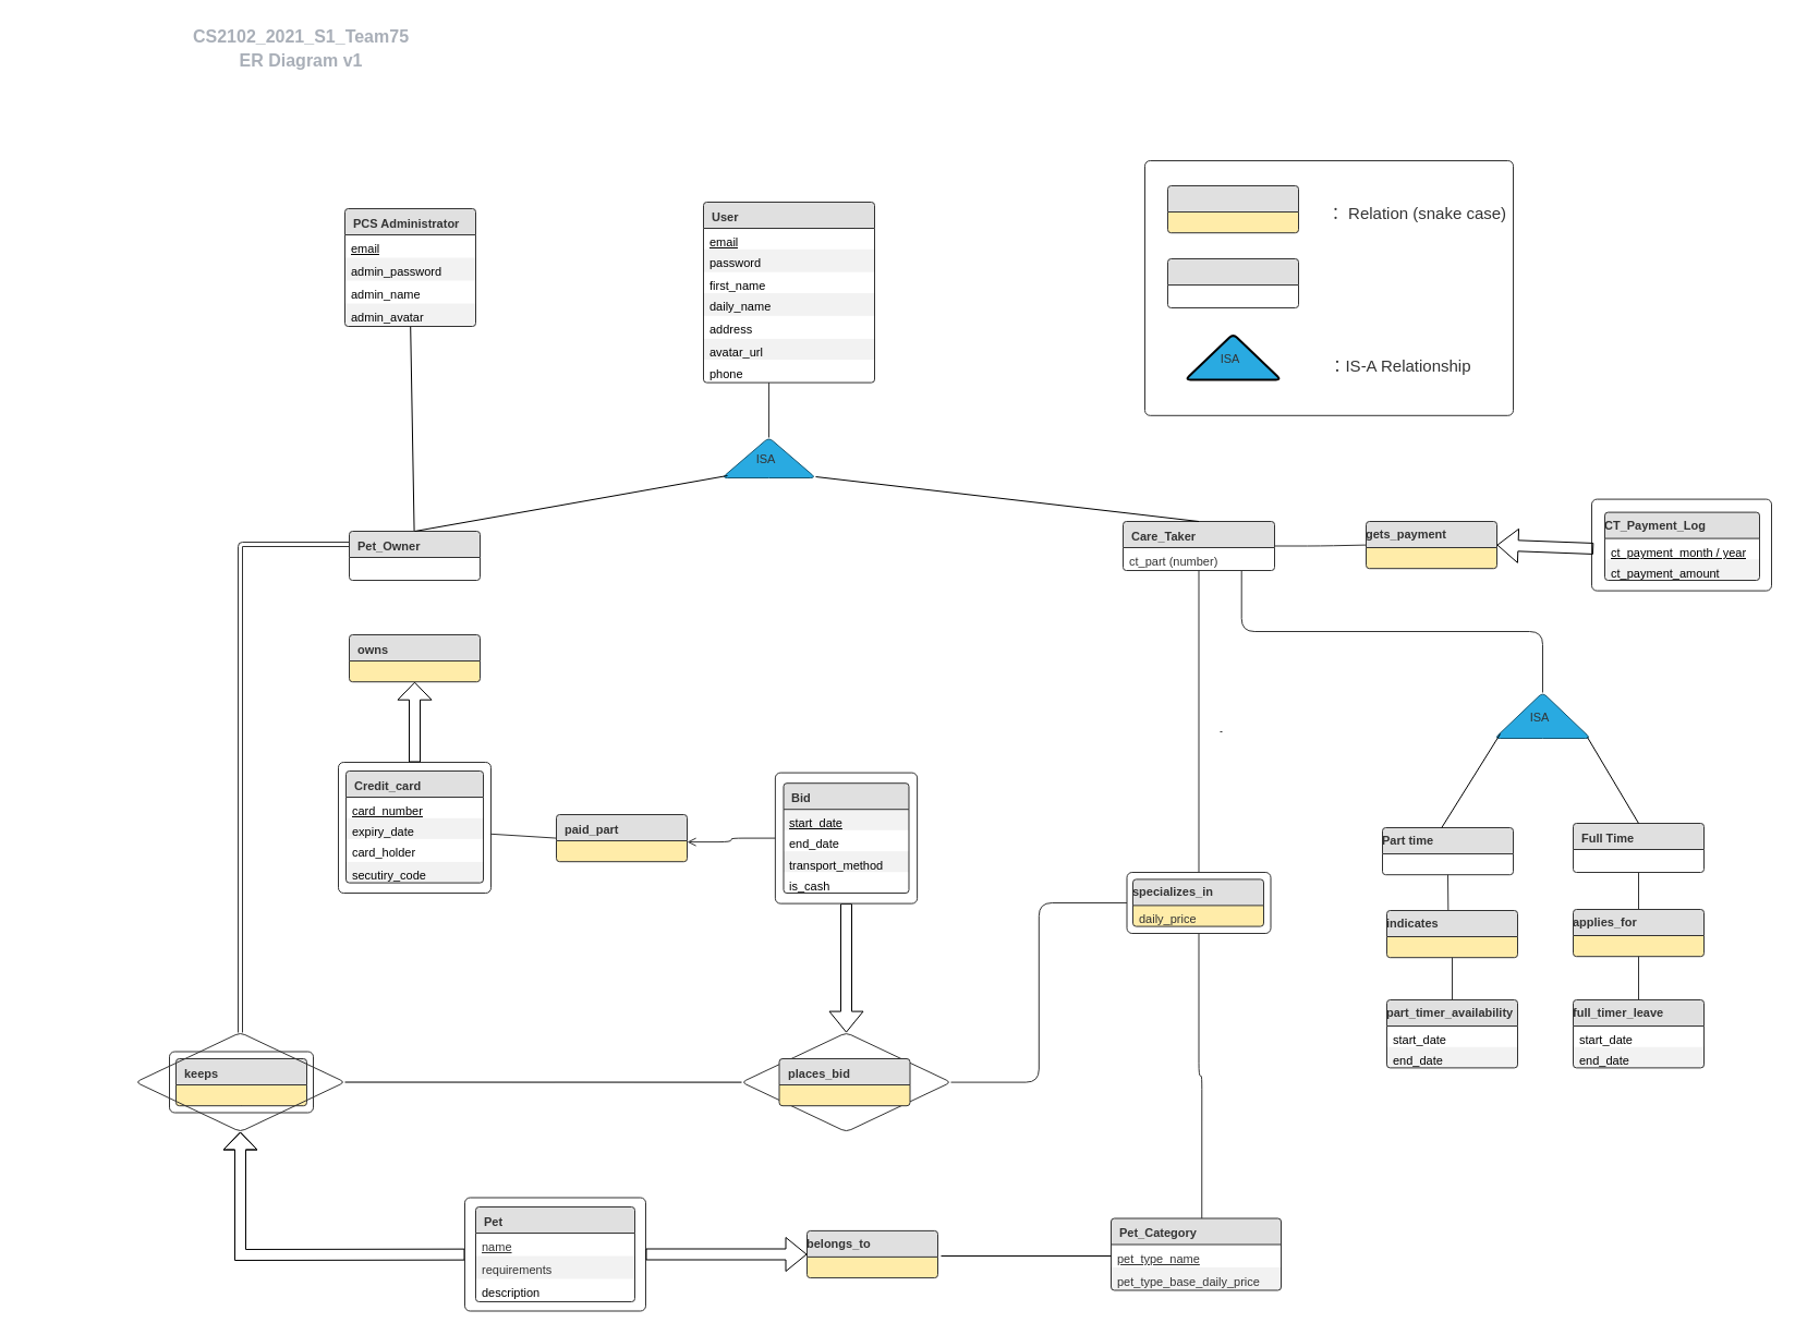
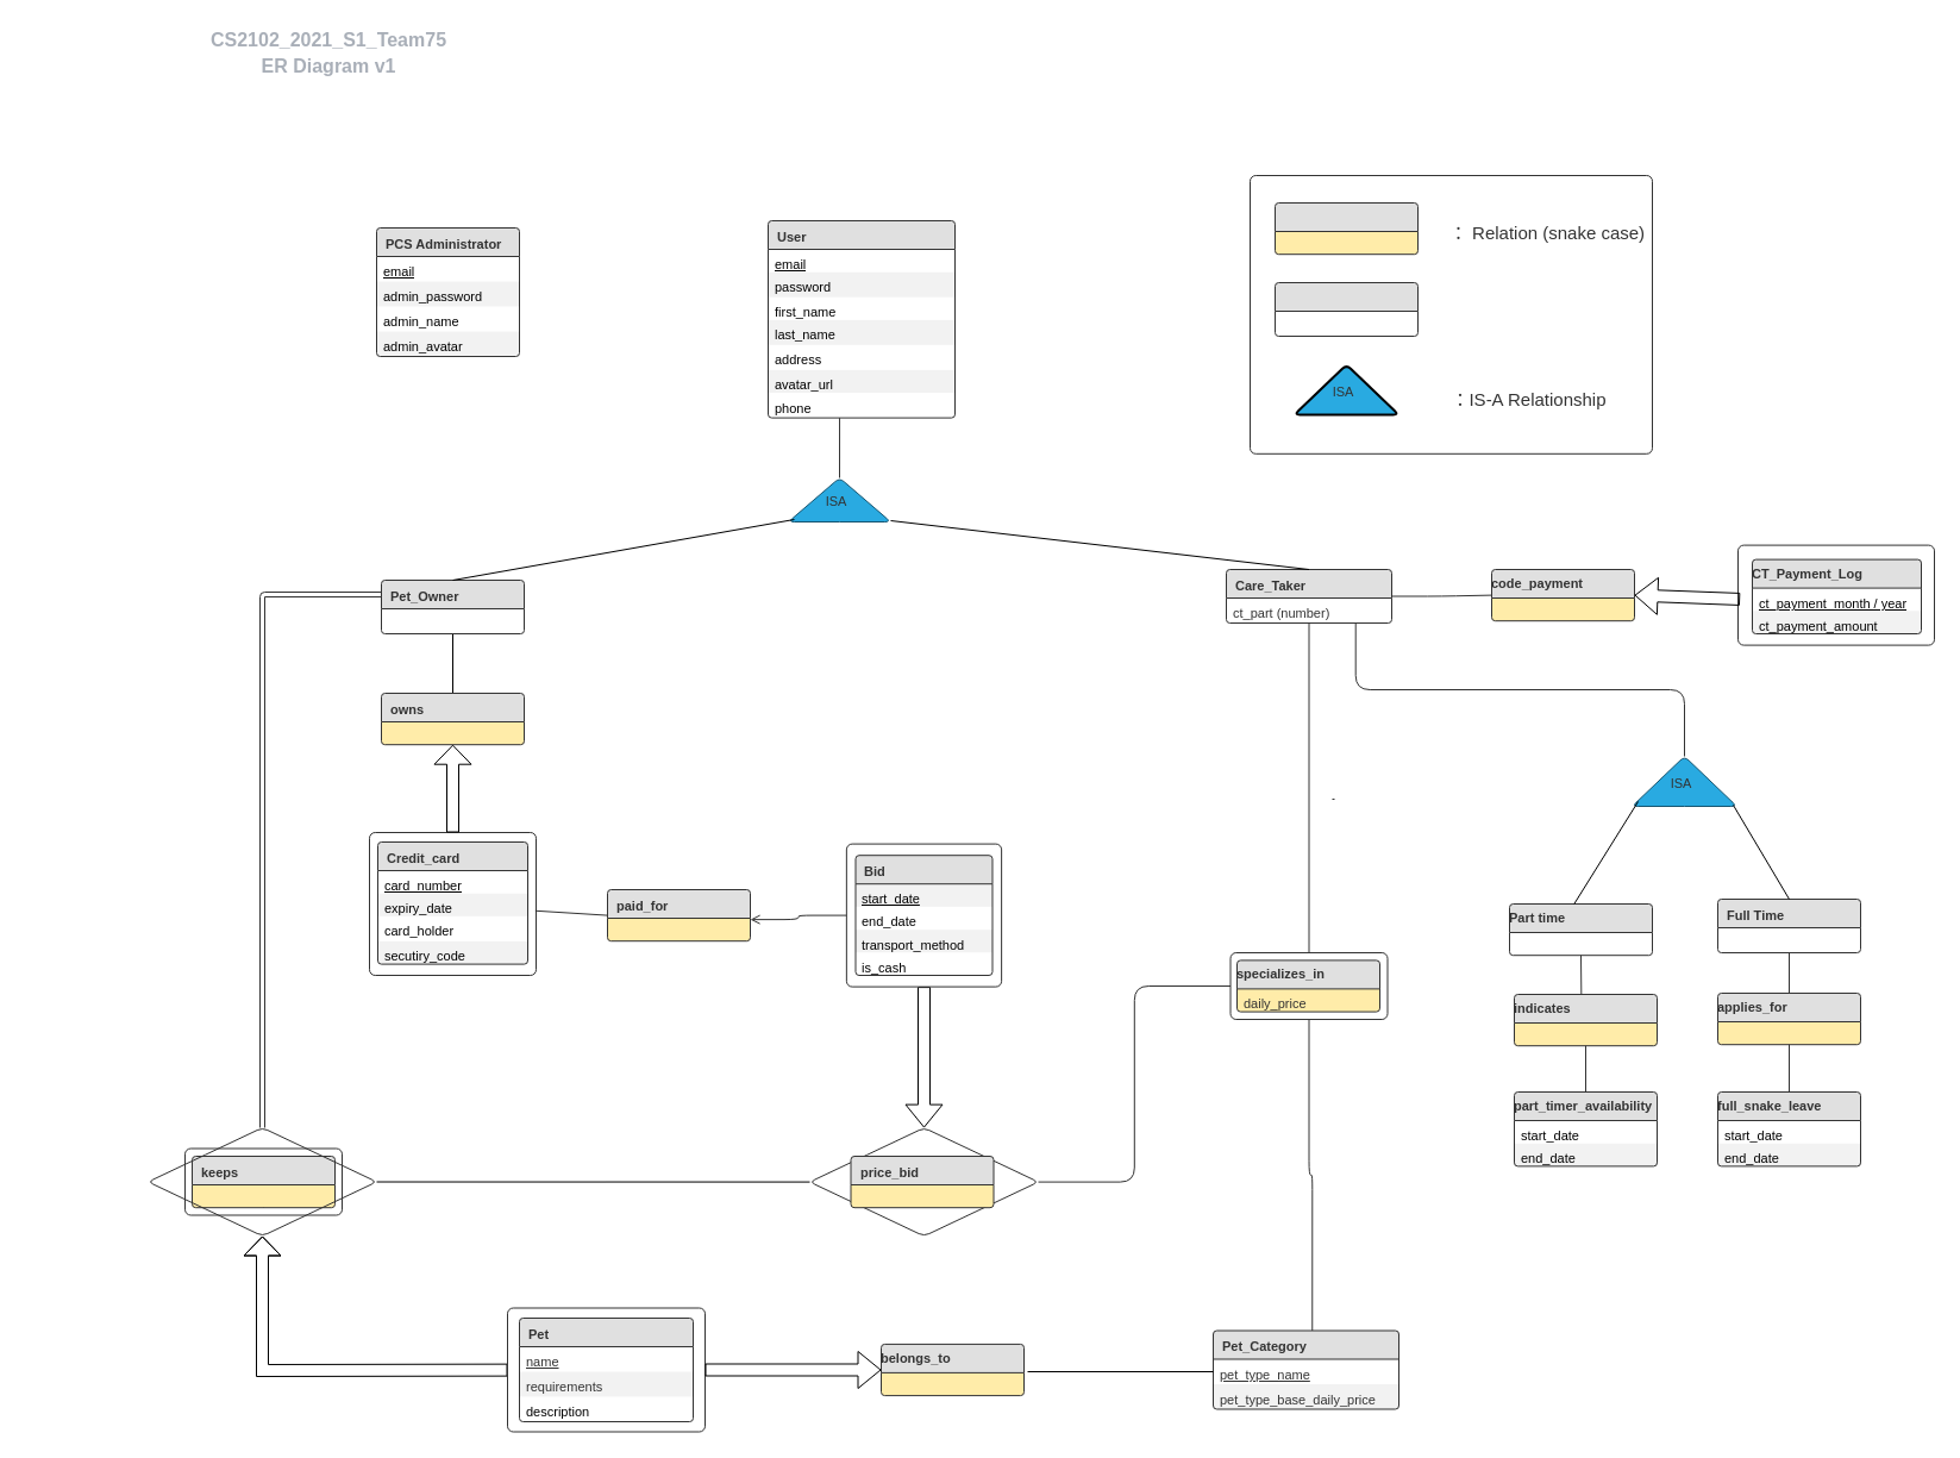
- <mxCell id="17" value="daily_name" style="part=1;resizeHeight=0;strokeColor=none;align=left;verticalAlign=top;spacingLeft=4;spacingRight=4;overflow=hidden;rotatable=0;points=[[0,0.5],[1,0.5]];portConstraint=eastwest;html=1;swimlaneFillColor=#ffffff;fontSize=11;fontColor=#000000;fillColor=#000000;opacity=5;" parent="13" vertex="1"><mxGeometry y="83.4" width="157" height="21" as="geometry" /></mxCell>
+ <mxCell id="17" value="last_name" style="part=1;resizeHeight=0;strokeColor=none;align=left;verticalAlign=top;spacingLeft=4;spacingRight=4;overflow=hidden;rotatable=0;points=[[0,0.5],[1,0.5]];portConstraint=eastwest;html=1;swimlaneFillColor=#ffffff;fontSize=11;fontColor=#000000;fillColor=#000000;opacity=5;" parent="13" vertex="1"><mxGeometry y="83.4" width="157" height="21" as="geometry" /></mxCell>
- <mxCell id="6" style="edgeStyle=none;rounded=0;orthogonalLoop=1;jettySize=auto;html=1;horizontal=1;endArrow=none;endFill=0;" edge="1" parent="1" source="7" target="34"><mxGeometry relative="1" as="geometry" /></mxCell>
+ <mxCell id="6" style="edgeStyle=none;rounded=0;orthogonalLoop=1;jettySize=auto;html=1;entryX=0.5;entryY=0;entryDx=0;entryDy=0;horizontal=1;endArrow=none;endFill=0;" edge="1" parent="1" source="7" target="62"><mxGeometry relative="1" as="geometry" /></mxCell>
- <mxCell id="76" value="gets_payment" style="html=1;whiteSpace=wrap;swimlane;childLayout=stackLayout;horizontal=1;horizontalStack=0;resizeParent=1;resizeParentMax=0;resizeLast=0;collapsible=1;marginBottom=0;swimlaneFillColor=#ffeca9;startSize=24;fontSize=11;fontColor=#333333;align=left;spacing=0;strokeColor=#333333;strokeOpacity=100;fillOpacity=100;rounded=1;absoluteArcSize=1;arcSize=6;fillColor=#ffeca9;fillColor=#e0e0e0;" parent="1" vertex="1" zOrder="1175.189"><mxGeometry x="1253" y="478" width="120" height="43.2" as="geometry" /></mxCell>
+ <mxCell id="76" value="code_payment" style="html=1;whiteSpace=wrap;swimlane;childLayout=stackLayout;horizontal=1;horizontalStack=0;resizeParent=1;resizeParentMax=0;resizeLast=0;collapsible=1;marginBottom=0;swimlaneFillColor=#ffeca9;startSize=24;fontSize=11;fontColor=#333333;align=left;spacing=0;strokeColor=#333333;strokeOpacity=100;fillOpacity=100;rounded=1;absoluteArcSize=1;arcSize=6;fillColor=#ffeca9;fillColor=#e0e0e0;" parent="1" vertex="1" zOrder="1175.189"><mxGeometry x="1253" y="478" width="120" height="43.2" as="geometry" /></mxCell>
- <mxCell id="55" value="paid_part" style="html=1;whiteSpace=wrap;swimlane;childLayout=stackLayout;horizontal=1;horizontalStack=0;resizeParent=1;resizeParentMax=0;resizeLast=0;collapsible=1;marginBottom=0;swimlaneFillColor=#ffeca9;startSize=24;fontSize=11;fontColor=#333333;align=left;spacingLeft=6.72;spacingRight=11.2;spacingTop=3.2;spacing=2;strokeColor=#333333;strokeOpacity=100;fillOpacity=100;rounded=1;absoluteArcSize=1;arcSize=6;fillColor=#ffeca9;fillColor=#e0e0e0;" parent="1" vertex="1" zOrder="1144.189"><mxGeometry x="510" y="747" width="120" height="43.2" as="geometry" /></mxCell>
+ <mxCell id="55" value="paid_for" style="html=1;whiteSpace=wrap;swimlane;childLayout=stackLayout;horizontal=1;horizontalStack=0;resizeParent=1;resizeParentMax=0;resizeLast=0;collapsible=1;marginBottom=0;swimlaneFillColor=#ffeca9;startSize=24;fontSize=11;fontColor=#333333;align=left;spacingLeft=6.72;spacingRight=11.2;spacingTop=3.2;spacing=2;strokeColor=#333333;strokeOpacity=100;fillOpacity=100;rounded=1;absoluteArcSize=1;arcSize=6;fillColor=#ffeca9;fillColor=#e0e0e0;" parent="1" vertex="1" zOrder="1144.189"><mxGeometry x="510" y="747" width="120" height="43.2" as="geometry" /></mxCell>
- <mxCell id="90" value="full_timer_leave" style="html=1;whiteSpace=wrap;swimlane;childLayout=stackLayout;horizontal=1;horizontalStack=0;resizeParent=1;resizeParentMax=0;resizeLast=0;collapsible=1;marginBottom=0;swimlaneFillColor=#ffffff;startSize=24;fontSize=11;fontColor=#333333;align=left;spacing=0;strokeColor=#333333;strokeOpacity=100;fillOpacity=100;rounded=1;absoluteArcSize=1;arcSize=6;fillColor=#ffffff;fillColor=#e0e0e0;" parent="1" vertex="1" zOrder="1190.189"><mxGeometry x="1443" y="917" width="120" height="62.4" as="geometry" /></mxCell>
+ <mxCell id="90" value="full_snake_leave" style="html=1;whiteSpace=wrap;swimlane;childLayout=stackLayout;horizontal=1;horizontalStack=0;resizeParent=1;resizeParentMax=0;resizeLast=0;collapsible=1;marginBottom=0;swimlaneFillColor=#ffffff;startSize=24;fontSize=11;fontColor=#333333;align=left;spacing=0;strokeColor=#333333;strokeOpacity=100;fillOpacity=100;rounded=1;absoluteArcSize=1;arcSize=6;fillColor=#ffffff;fillColor=#e0e0e0;" parent="1" vertex="1" zOrder="1190.189"><mxGeometry x="1443" y="917" width="120" height="62.4" as="geometry" /></mxCell>
- <mxCell id="83" value="places_bid" style="html=1;whiteSpace=wrap;swimlane;childLayout=stackLayout;horizontal=1;horizontalStack=0;resizeParent=1;resizeParentMax=0;resizeLast=0;collapsible=1;marginBottom=0;swimlaneFillColor=#ffeca9;startSize=24;fontSize=11;fontColor=#333333;align=left;spacingLeft=6.72;spacingRight=11.2;spacingTop=3.2;spacing=2;strokeColor=#333333;strokeOpacity=100;fillOpacity=100;rounded=1;absoluteArcSize=1;arcSize=6;fillColor=#ffeca9;fillColor=#e0e0e0;" parent="82" vertex="1" zOrder="1143.189"><mxGeometry x="34.5" y="23.9" width="120" height="43.2" as="geometry" /></mxCell>
+ <mxCell id="83" value="price_bid" style="html=1;whiteSpace=wrap;swimlane;childLayout=stackLayout;horizontal=1;horizontalStack=0;resizeParent=1;resizeParentMax=0;resizeLast=0;collapsible=1;marginBottom=0;swimlaneFillColor=#ffeca9;startSize=24;fontSize=11;fontColor=#333333;align=left;spacingLeft=6.72;spacingRight=11.2;spacingTop=3.2;spacing=2;strokeColor=#333333;strokeOpacity=100;fillOpacity=100;rounded=1;absoluteArcSize=1;arcSize=6;fillColor=#ffeca9;fillColor=#e0e0e0;" parent="82" vertex="1" zOrder="1143.189"><mxGeometry x="34.5" y="23.9" width="120" height="43.2" as="geometry" /></mxCell>
